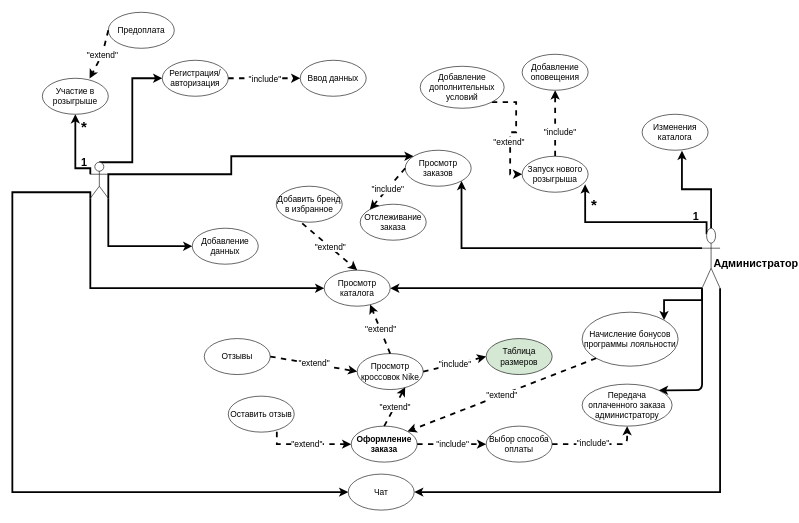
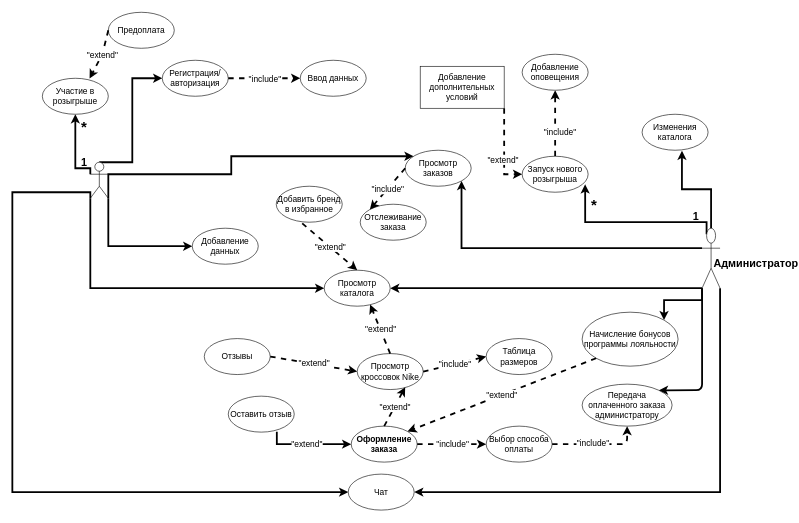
- <mxCell id="44" value="Добавление дополнительных условий" style="ellipse;whiteSpace=wrap;html=1;fontSize=14;" parent="1" vertex="1"><mxGeometry x="700" y="110" width="140" height="70" as="geometry" /></mxCell>
+ <mxCell id="44" value="Добавление дополнительных условий" style="whiteSpace=wrap;html=1;fontSize=14;rounded=0;" parent="1" vertex="1"><mxGeometry x="700" y="110" width="140" height="70" as="geometry" /></mxCell>
- <mxCell id="28" value="Таблица размеров" style="ellipse;whiteSpace=wrap;html=1;fontSize=14;fillColor=#d5e8d4;" parent="1" vertex="1"><mxGeometry x="810" y="564" width="110" height="60" as="geometry" /></mxCell>
+ <mxCell id="28" value="Таблица размеров" style="ellipse;whiteSpace=wrap;html=1;fontSize=14;" parent="1" vertex="1"><mxGeometry x="810" y="564" width="110" height="60" as="geometry" /></mxCell>
- <mxCell id="30" style="edgeStyle=orthogonalEdgeStyle;rounded=0;orthogonalLoop=1;jettySize=auto;html=1;dashed=1;fontSize=14;exitX=0.736;exitY=0.991;exitDx=0;exitDy=0;exitPerimeter=0;strokeWidth=3;" parent="1" source="32" target="21" edge="1"><mxGeometry relative="1" as="geometry"><Array as="points"><mxPoint x="461" y="740" /></Array></mxGeometry></mxCell>
+ <mxCell id="30" style="edgeStyle=orthogonalEdgeStyle;rounded=0;orthogonalLoop=1;jettySize=auto;html=1;dashed=0;fontSize=14;exitX=0.736;exitY=0.991;exitDx=0;exitDy=0;exitPerimeter=0;strokeWidth=3;" parent="1" source="32" target="21" edge="1"><mxGeometry relative="1" as="geometry"><Array as="points"><mxPoint x="461" y="740" /></Array></mxGeometry></mxCell>
